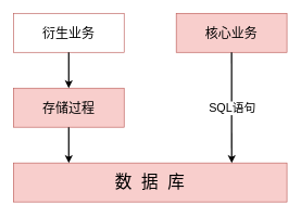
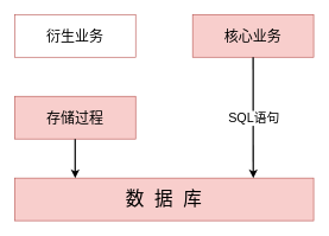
- <mxCell id="8" value="" style="endArrow=classic;html=1;exitX=0.5;exitY=1;exitDx=0;exitDy=0;entryX=0.5;entryY=0;entryDx=0;entryDy=0;strokeWidth=2;" edge="1" parent="1" source="4" target="3"><mxGeometry width="50" height="50" relative="1" as="geometry"><mxPoint x="170" y="150" as="sourcePoint" /><mxPoint x="220" y="100" as="targetPoint" /></mxGeometry></mxCell>
